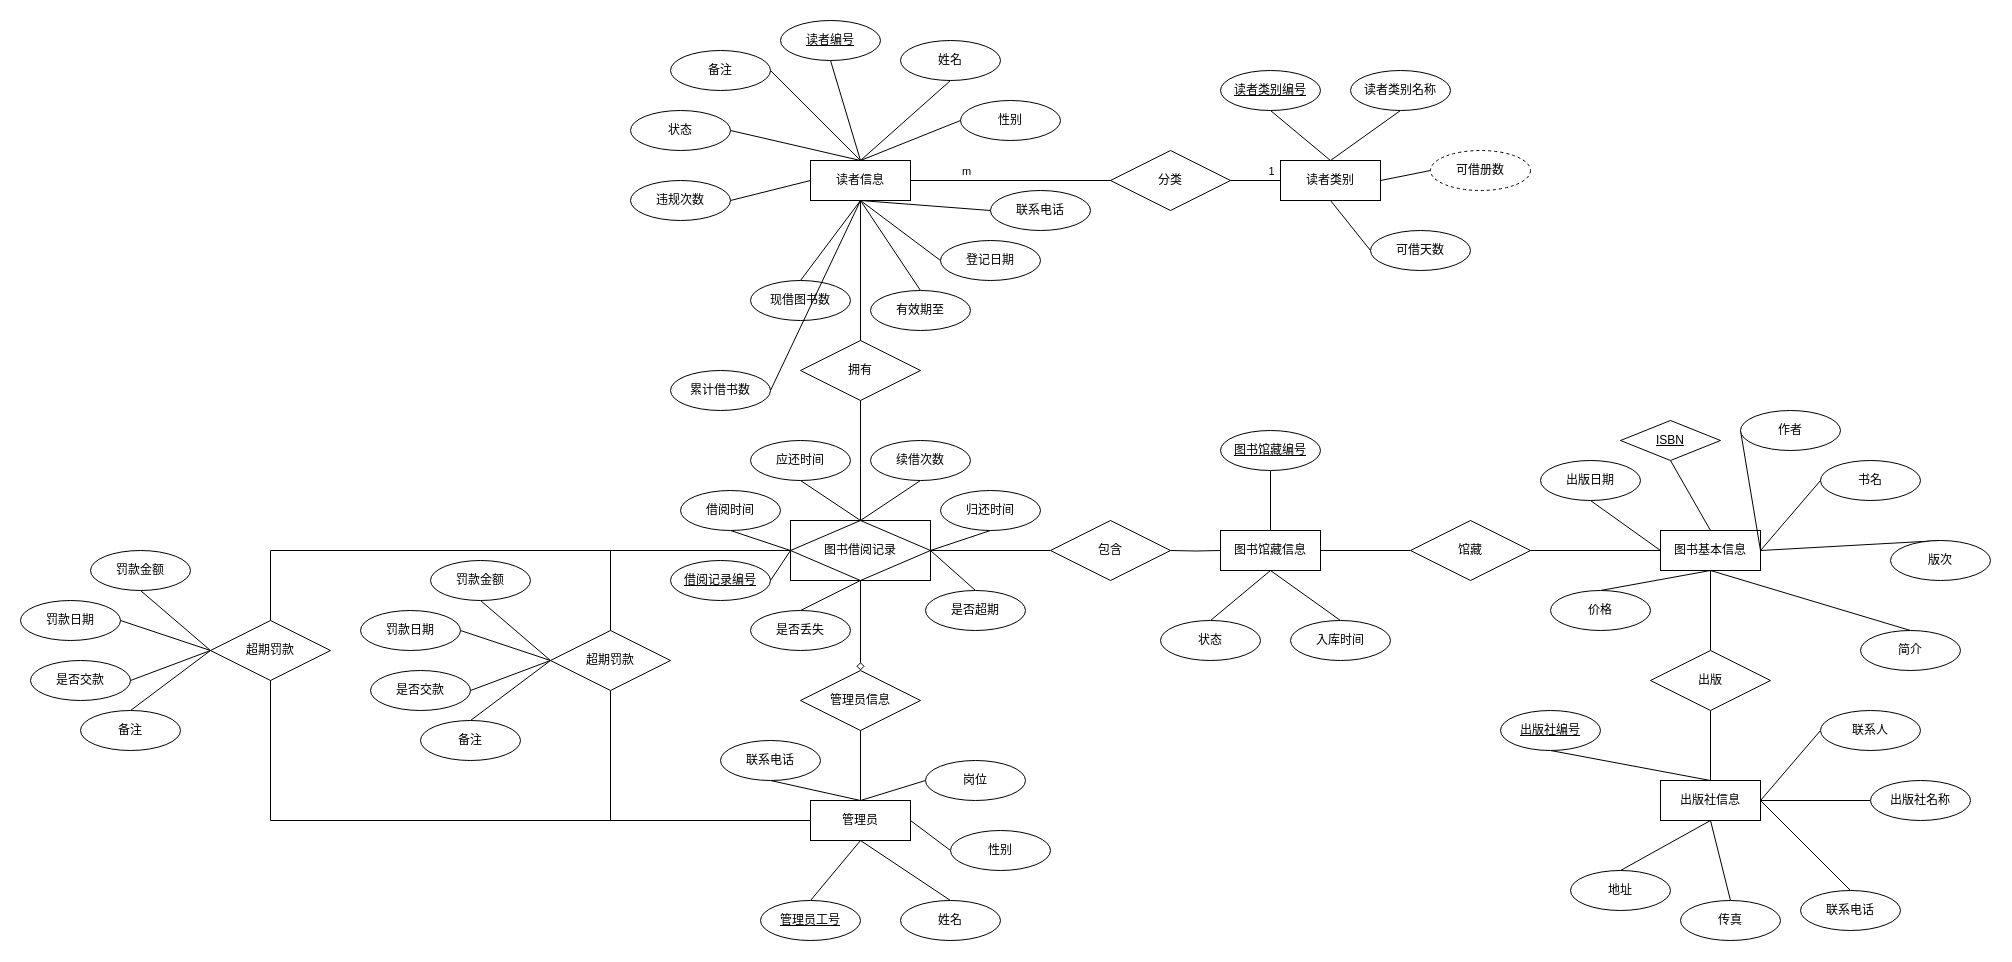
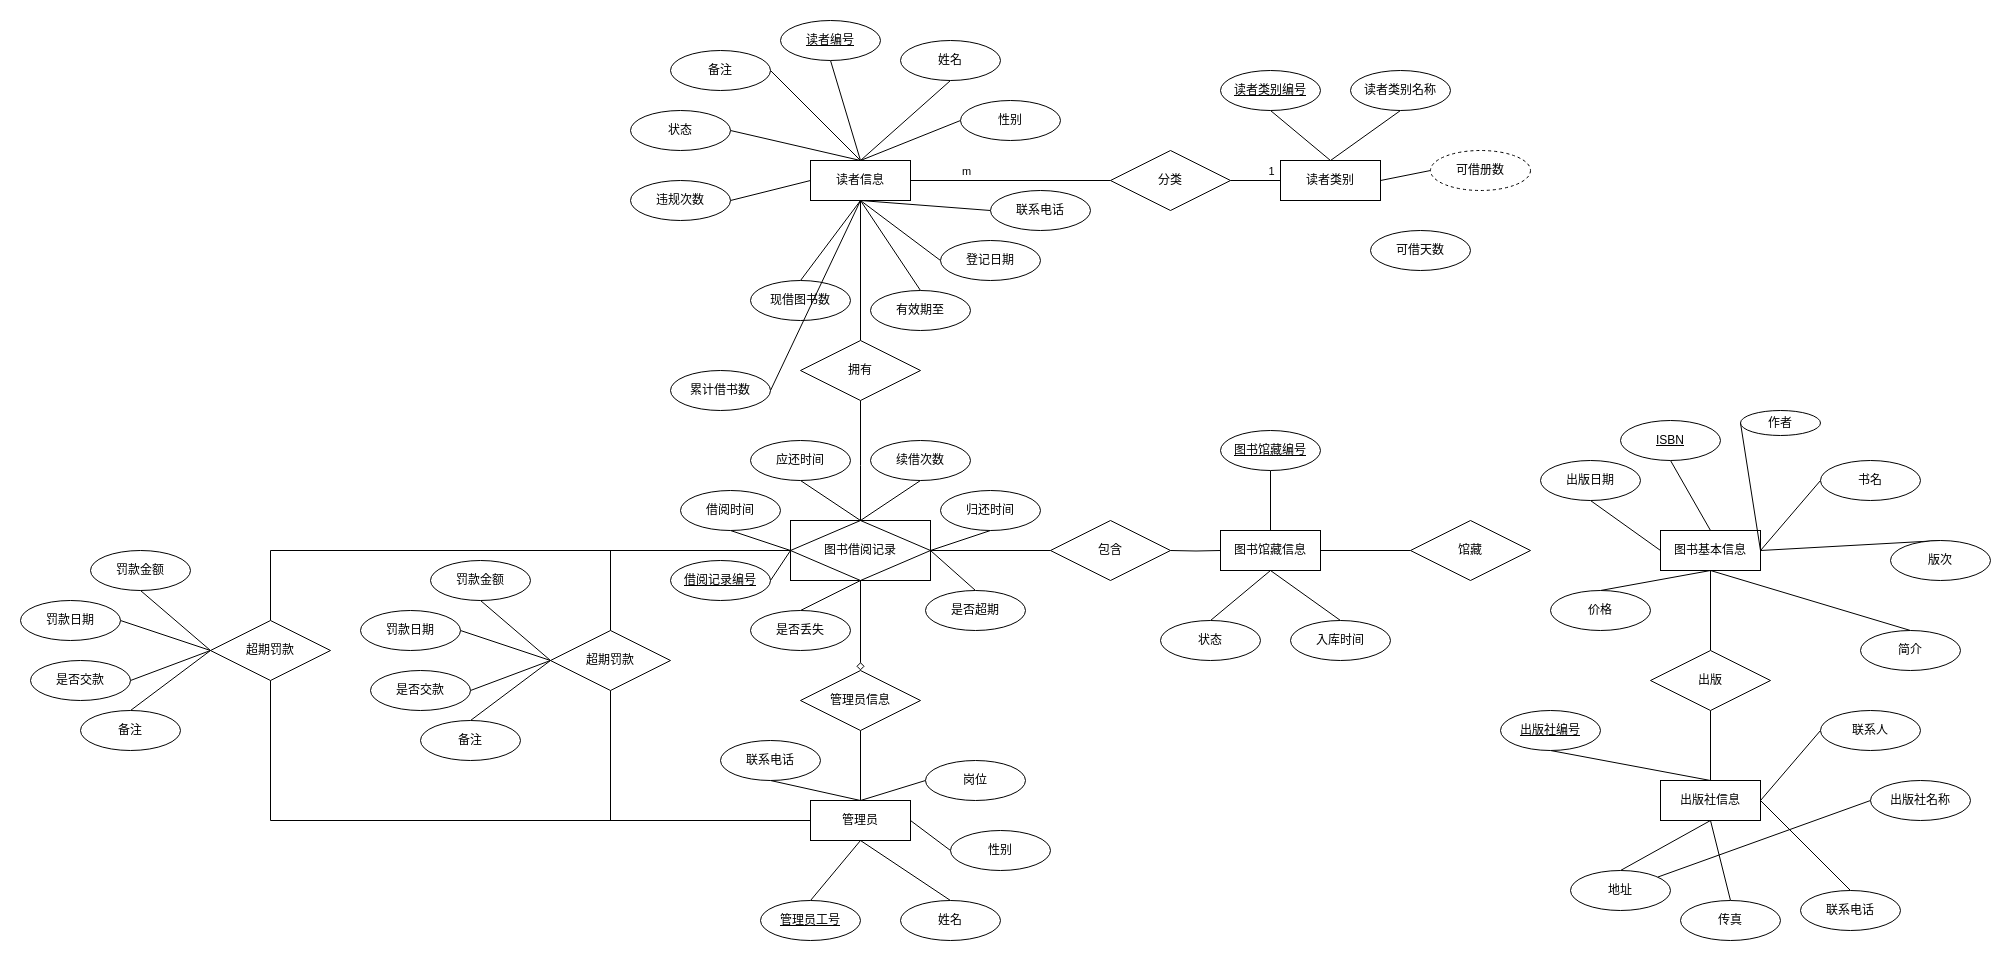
- <mxCell id="35" style="rounded=0;orthogonalLoop=1;jettySize=auto;html=1;exitX=0;exitY=0.5;exitDx=0;exitDy=0;entryX=0.5;entryY=1;entryDx=0;entryDy=0;endArrow=none;endFill=0;" parent="1" source="36" target="6" edge="1"><mxGeometry relative="1" as="geometry" /></mxCell>
- <mxCell id="40" value="作者" style="ellipse;whiteSpace=wrap;html=1;align=center;" parent="1" vertex="1"><mxGeometry x="1740" y="410" width="100" height="40" as="geometry" /></mxCell>
+ <mxCell id="40" value="作者" style="ellipse;whiteSpace=wrap;html=1;align=center;" parent="1" vertex="1"><mxGeometry x="1740" y="410" width="80" height="25" as="geometry" /></mxCell>
- <mxCell id="28" value="ISBN" style="rhombus;whiteSpace=wrap;html=1;align=center;fontStyle=4;" parent="1" vertex="1"><mxGeometry x="1620" y="420" width="100" height="40" as="geometry" /></mxCell>
+ <mxCell id="28" value="ISBN" style="ellipse;whiteSpace=wrap;html=1;align=center;fontStyle=4;" parent="1" vertex="1"><mxGeometry x="1620" y="420" width="100" height="40" as="geometry" /></mxCell>
- <mxCell id="105" style="edgeStyle=orthogonalEdgeStyle;rounded=0;orthogonalLoop=1;jettySize=auto;html=1;exitX=1;exitY=0.5;exitDx=0;exitDy=0;entryX=0;entryY=0.5;entryDx=0;entryDy=0;endArrow=none;endFill=0;" edge="1" parent="1" source="106" target="7"><mxGeometry relative="1" as="geometry" /></mxCell>
- <mxCell id="92" style="rounded=0;orthogonalLoop=1;jettySize=auto;html=1;exitX=0;exitY=0.5;exitDx=0;exitDy=0;entryX=1;entryY=0.5;entryDx=0;entryDy=0;endArrow=none;endFill=0;" edge="1" source="93" target="89" parent="1"><mxGeometry relative="1" as="geometry" /></mxCell>
+ <mxCell id="92" style="rounded=0;orthogonalLoop=1;jettySize=auto;html=1;exitX=0;exitY=0.5;exitDx=0;exitDy=0;endArrow=none;endFill=0;" edge="1" source="93" target="101" parent="1"><mxGeometry relative="1" as="geometry" /></mxCell>
